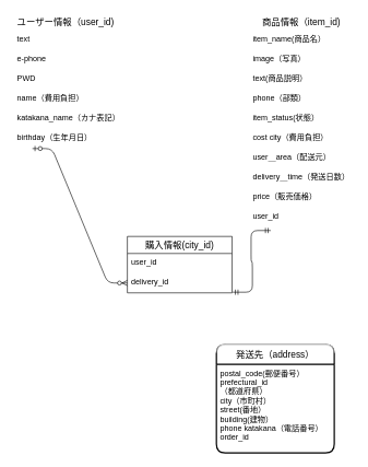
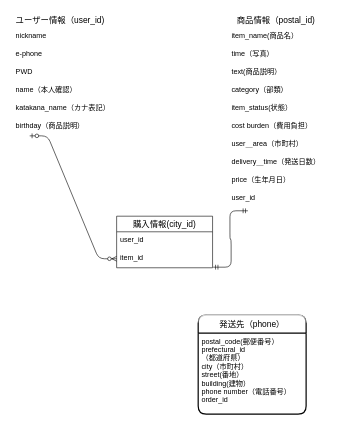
- <mxCell id="14" value="商品情報（item_id)" style="swimlane;fontStyle=0;childLayout=stackLayout;horizontal=1;startSize=26;horizontalStack=0;resizeParent=1;resizeParentMax=0;resizeLast=0;collapsible=1;marginBottom=0;align=center;fontSize=14;glass=1;strokeColor=#FFFFFF;" parent="1" vertex="1"><mxGeometry x="380" y="20" width="160" height="330" as="geometry" /></mxCell>
+ <mxCell id="14" value="商品情報（postal_id)" style="swimlane;fontStyle=0;childLayout=stackLayout;horizontal=1;startSize=26;horizontalStack=0;resizeParent=1;resizeParentMax=0;resizeLast=0;collapsible=1;marginBottom=0;align=center;fontSize=14;glass=1;strokeColor=#FFFFFF;" parent="1" vertex="1"><mxGeometry x="380" y="20" width="160" height="330" as="geometry" /></mxCell>
- <mxCell id="8" value="text" style="text;strokeColor=none;fillColor=none;spacingLeft=4;spacingRight=4;overflow=hidden;rotatable=0;points=[[0,0.5],[1,0.5]];portConstraint=eastwest;fontSize=12;" parent="7" vertex="1"><mxGeometry y="26" width="160" height="30" as="geometry" /></mxCell>
+ <mxCell id="8" value="nickname" style="text;strokeColor=none;fillColor=none;spacingLeft=4;spacingRight=4;overflow=hidden;rotatable=0;points=[[0,0.5],[1,0.5]];portConstraint=eastwest;fontSize=12;" parent="7" vertex="1"><mxGeometry y="26" width="160" height="30" as="geometry" /></mxCell>
- <mxCell id="16" value="image（写真）" style="text;strokeColor=none;fillColor=none;spacingLeft=4;spacingRight=4;overflow=hidden;rotatable=0;points=[[0,0.5],[1,0.5]];portConstraint=eastwest;fontSize=12;" parent="14" vertex="1"><mxGeometry y="56" width="160" height="30" as="geometry" /></mxCell>
+ <mxCell id="16" value="time（写真）" style="text;strokeColor=none;fillColor=none;spacingLeft=4;spacingRight=4;overflow=hidden;rotatable=0;points=[[0,0.5],[1,0.5]];portConstraint=eastwest;fontSize=12;" parent="14" vertex="1"><mxGeometry y="56" width="160" height="30" as="geometry" /></mxCell>
- <mxCell id="11" value="name（費用負担）" style="text;strokeColor=none;fillColor=none;spacingLeft=4;spacingRight=4;overflow=hidden;rotatable=0;points=[[0,0.5],[1,0.5]];portConstraint=eastwest;fontSize=12;" parent="7" vertex="1"><mxGeometry y="116" width="160" height="30" as="geometry" /></mxCell>
+ <mxCell id="11" value="name（本人確認）" style="text;strokeColor=none;fillColor=none;spacingLeft=4;spacingRight=4;overflow=hidden;rotatable=0;points=[[0,0.5],[1,0.5]];portConstraint=eastwest;fontSize=12;" parent="7" vertex="1"><mxGeometry y="116" width="160" height="30" as="geometry" /></mxCell>
- <mxCell id="18" value="phone（部類）" style="text;strokeColor=none;fillColor=none;spacingLeft=4;spacingRight=4;overflow=hidden;rotatable=0;points=[[0,0.5],[1,0.5]];portConstraint=eastwest;fontSize=12;" parent="14" vertex="1"><mxGeometry y="116" width="160" height="30" as="geometry" /></mxCell>
+ <mxCell id="18" value="category（部類）" style="text;strokeColor=none;fillColor=none;spacingLeft=4;spacingRight=4;overflow=hidden;rotatable=0;points=[[0,0.5],[1,0.5]];portConstraint=eastwest;fontSize=12;" parent="14" vertex="1"><mxGeometry y="116" width="160" height="30" as="geometry" /></mxCell>
- <mxCell id="13" value="birthday（生年月日）" style="text;strokeColor=none;fillColor=none;spacingLeft=4;spacingRight=4;overflow=hidden;rotatable=0;points=[[0,0.5],[1,0.5]];portConstraint=eastwest;fontSize=12;" parent="7" vertex="1"><mxGeometry y="176" width="160" height="30" as="geometry" /></mxCell>
+ <mxCell id="13" value="birthday（商品説明）" style="text;strokeColor=none;fillColor=none;spacingLeft=4;spacingRight=4;overflow=hidden;rotatable=0;points=[[0,0.5],[1,0.5]];portConstraint=eastwest;fontSize=12;" parent="7" vertex="1"><mxGeometry y="176" width="160" height="30" as="geometry" /></mxCell>
- <mxCell id="20" value="cost city（費用負担）" style="text;strokeColor=none;fillColor=none;spacingLeft=4;spacingRight=4;overflow=hidden;rotatable=0;points=[[0,0.5],[1,0.5]];portConstraint=eastwest;fontSize=12;" parent="14" vertex="1"><mxGeometry y="176" width="160" height="30" as="geometry" /></mxCell>
+ <mxCell id="20" value="cost burden（費用負担）" style="text;strokeColor=none;fillColor=none;spacingLeft=4;spacingRight=4;overflow=hidden;rotatable=0;points=[[0,0.5],[1,0.5]];portConstraint=eastwest;fontSize=12;" parent="14" vertex="1"><mxGeometry y="176" width="160" height="30" as="geometry" /></mxCell>
- <mxCell id="21" value="user＿area（配送元）" style="text;strokeColor=none;fillColor=none;spacingLeft=4;spacingRight=4;overflow=hidden;rotatable=0;points=[[0,0.5],[1,0.5]];portConstraint=eastwest;fontSize=12;" parent="14" vertex="1"><mxGeometry y="206" width="160" height="30" as="geometry" /></mxCell>
+ <mxCell id="21" value="user＿area（市町村）" style="text;strokeColor=none;fillColor=none;spacingLeft=4;spacingRight=4;overflow=hidden;rotatable=0;points=[[0,0.5],[1,0.5]];portConstraint=eastwest;fontSize=12;" parent="14" vertex="1"><mxGeometry y="206" width="160" height="30" as="geometry" /></mxCell>
- <mxCell id="23" value="price（販売価格）" style="text;strokeColor=none;fillColor=none;spacingLeft=4;spacingRight=4;overflow=hidden;rotatable=0;points=[[0,0.5],[1,0.5]];portConstraint=eastwest;fontSize=12;" parent="14" vertex="1"><mxGeometry y="266" width="160" height="30" as="geometry" /></mxCell>
+ <mxCell id="23" value="price（生年月日）" style="text;strokeColor=none;fillColor=none;spacingLeft=4;spacingRight=4;overflow=hidden;rotatable=0;points=[[0,0.5],[1,0.5]];portConstraint=eastwest;fontSize=12;" parent="14" vertex="1"><mxGeometry y="266" width="160" height="30" as="geometry" /></mxCell>
- <mxCell id="4" value="delivery_id" style="text;strokeColor=none;fillColor=none;spacingLeft=4;spacingRight=4;overflow=hidden;rotatable=0;points=[[0,0.5],[1,0.5]];portConstraint=eastwest;fontSize=12;" parent="2" vertex="1"><mxGeometry y="56" width="160" height="30" as="geometry" /></mxCell>
+ <mxCell id="4" value="item_id" style="text;strokeColor=none;fillColor=none;spacingLeft=4;spacingRight=4;overflow=hidden;rotatable=0;points=[[0,0.5],[1,0.5]];portConstraint=eastwest;fontSize=12;" parent="2" vertex="1"><mxGeometry y="56" width="160" height="30" as="geometry" /></mxCell>
- <mxCell id="5" value="発送先（address）" style="swimlane;childLayout=stackLayout;horizontal=1;startSize=30;horizontalStack=0;rounded=1;fontSize=14;fontStyle=0;strokeWidth=2;resizeParent=0;resizeLast=1;shadow=0;dashed=0;align=center;glass=1;" parent="1" vertex="1"><mxGeometry x="330" y="525" width="180" height="165" as="geometry" /></mxCell>
+ <mxCell id="5" value="発送先（phone）" style="swimlane;childLayout=stackLayout;horizontal=1;startSize=30;horizontalStack=0;rounded=1;fontSize=14;fontStyle=0;strokeWidth=2;resizeParent=0;resizeLast=1;shadow=0;dashed=0;align=center;glass=1;" parent="1" vertex="1"><mxGeometry x="330" y="525" width="180" height="165" as="geometry" /></mxCell>
- <mxCell id="6" value="postal_code(郵便番号）&#10;prefectural_id　&#10;（都道府県）&#10;city（市町村）&#10;street(番地）&#10;building(建物）&#10;phone katakana（電話番号）&#10;order_id" style="align=left;strokeColor=none;fillColor=none;spacingLeft=4;fontSize=12;verticalAlign=top;resizable=0;rotatable=0;part=1;" parent="5" vertex="1"><mxGeometry y="30" width="180" height="135" as="geometry" /></mxCell>
+ <mxCell id="6" value="postal_code(郵便番号）&#10;prefectural_id　&#10;（都道府県）&#10;city（市町村）&#10;street(番地）&#10;building(建物）&#10;phone number（電話番号）&#10;order_id" style="align=left;strokeColor=none;fillColor=none;spacingLeft=4;fontSize=12;verticalAlign=top;resizable=0;rotatable=0;part=1;" parent="5" vertex="1"><mxGeometry y="30" width="180" height="135" as="geometry" /></mxCell>
